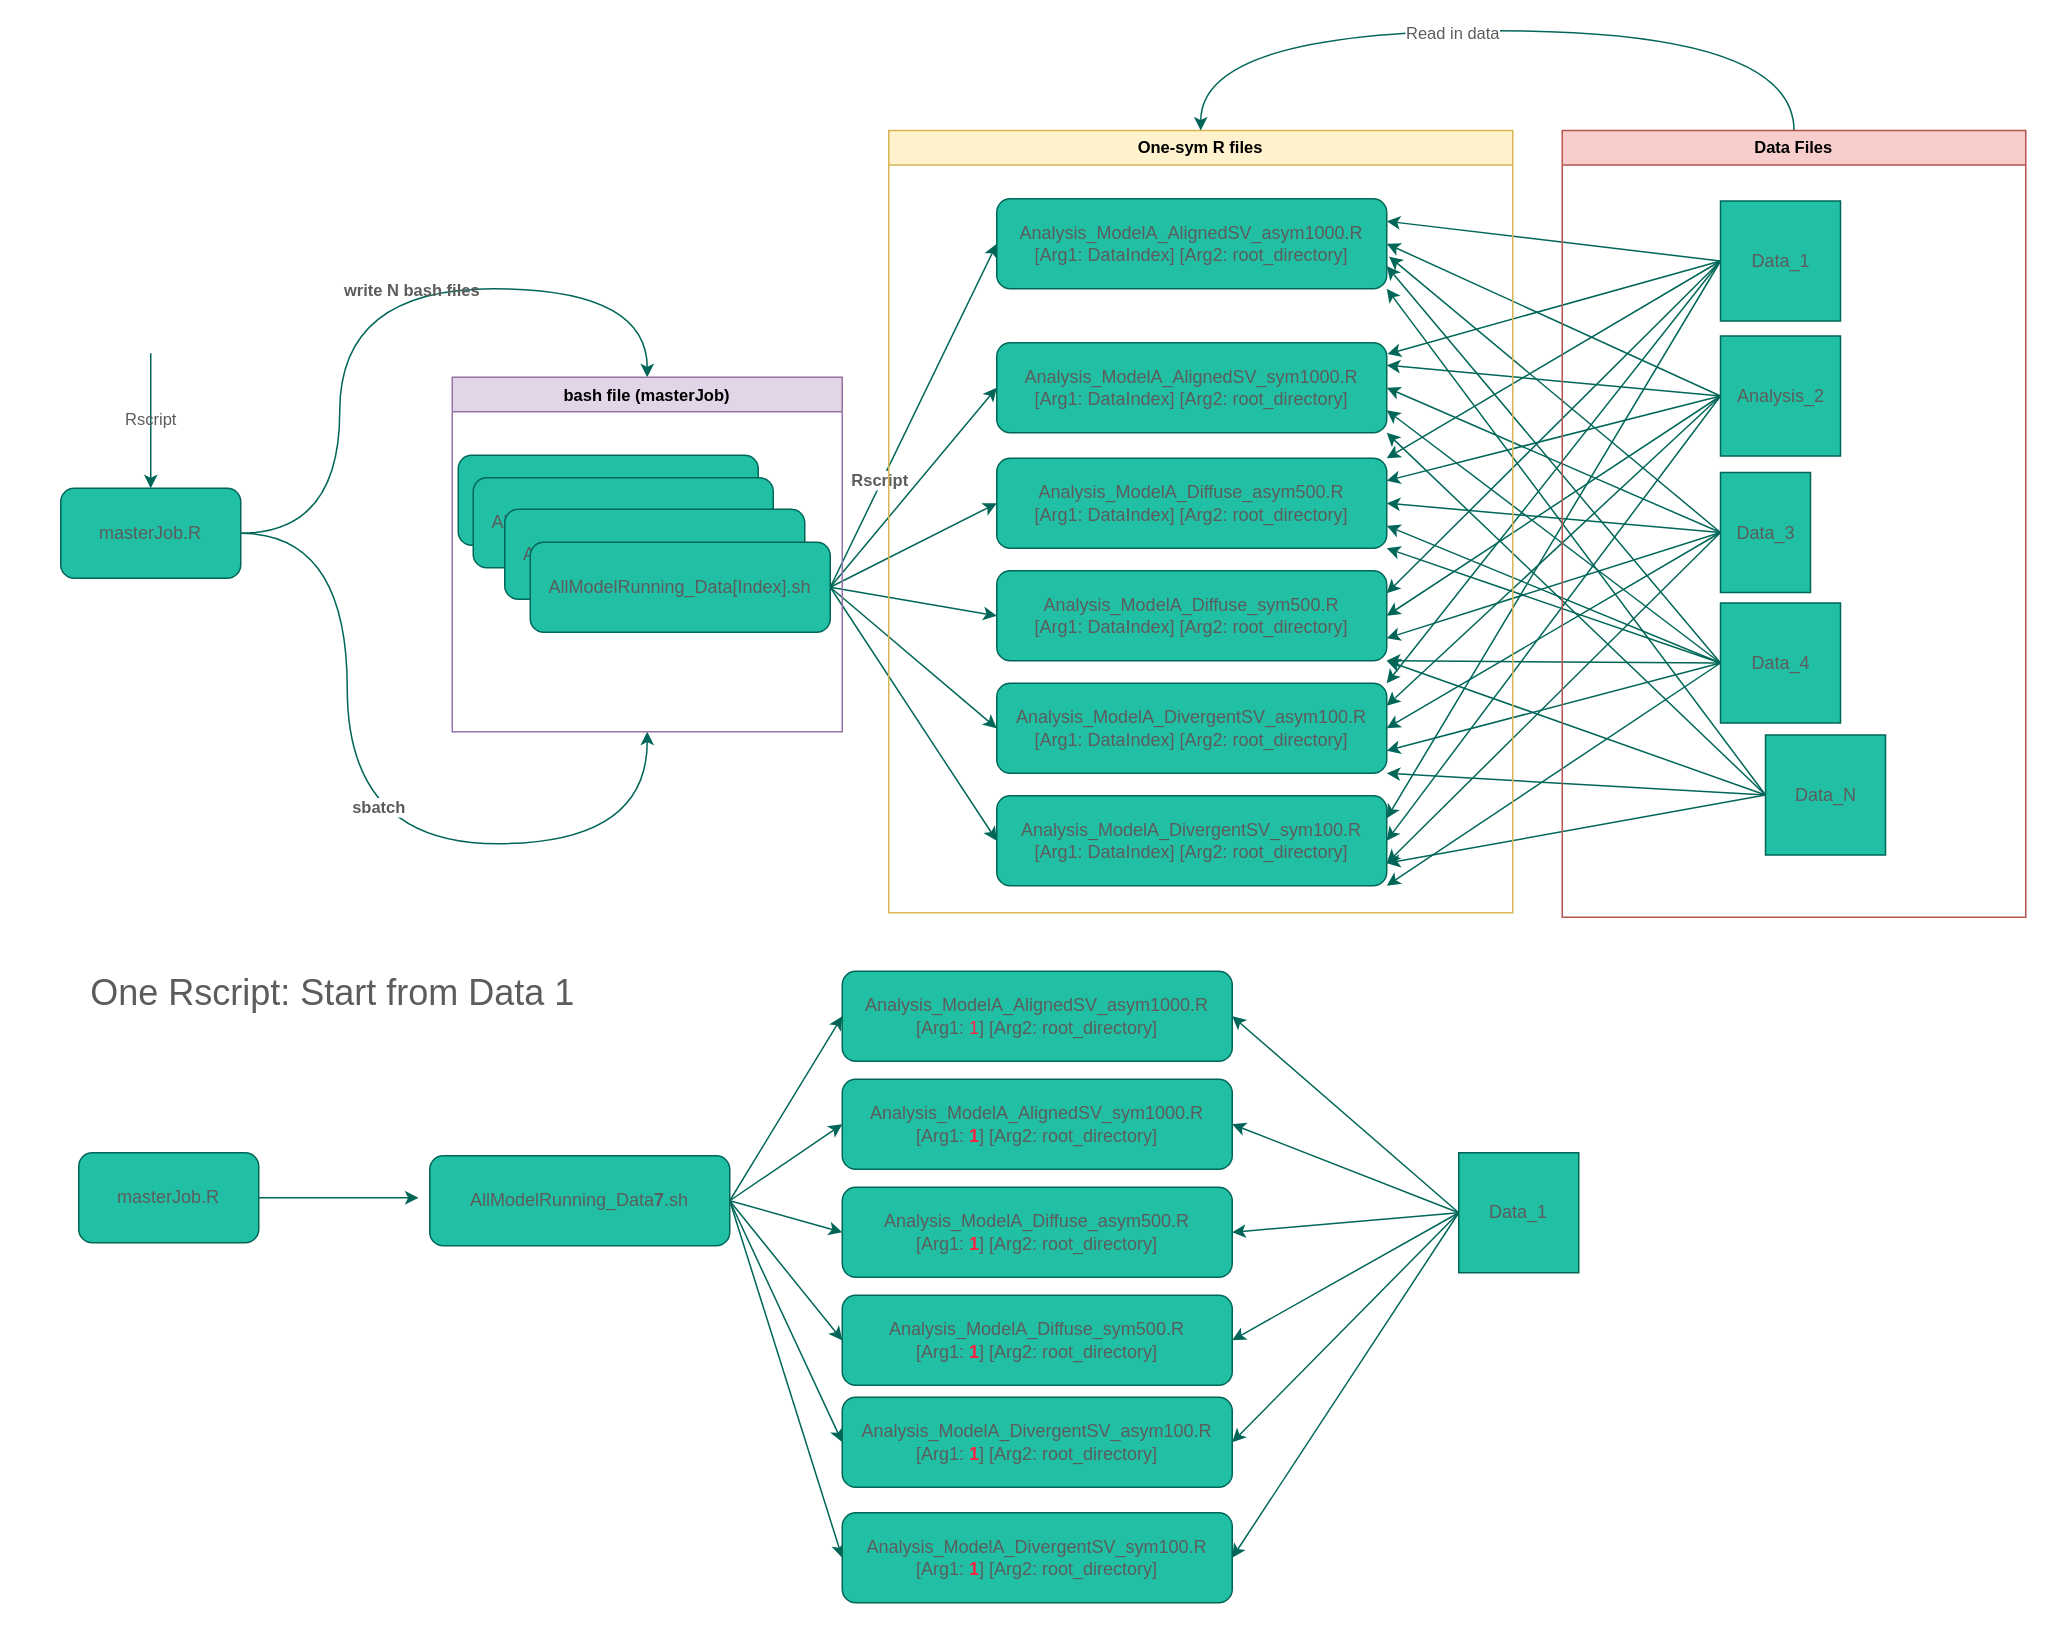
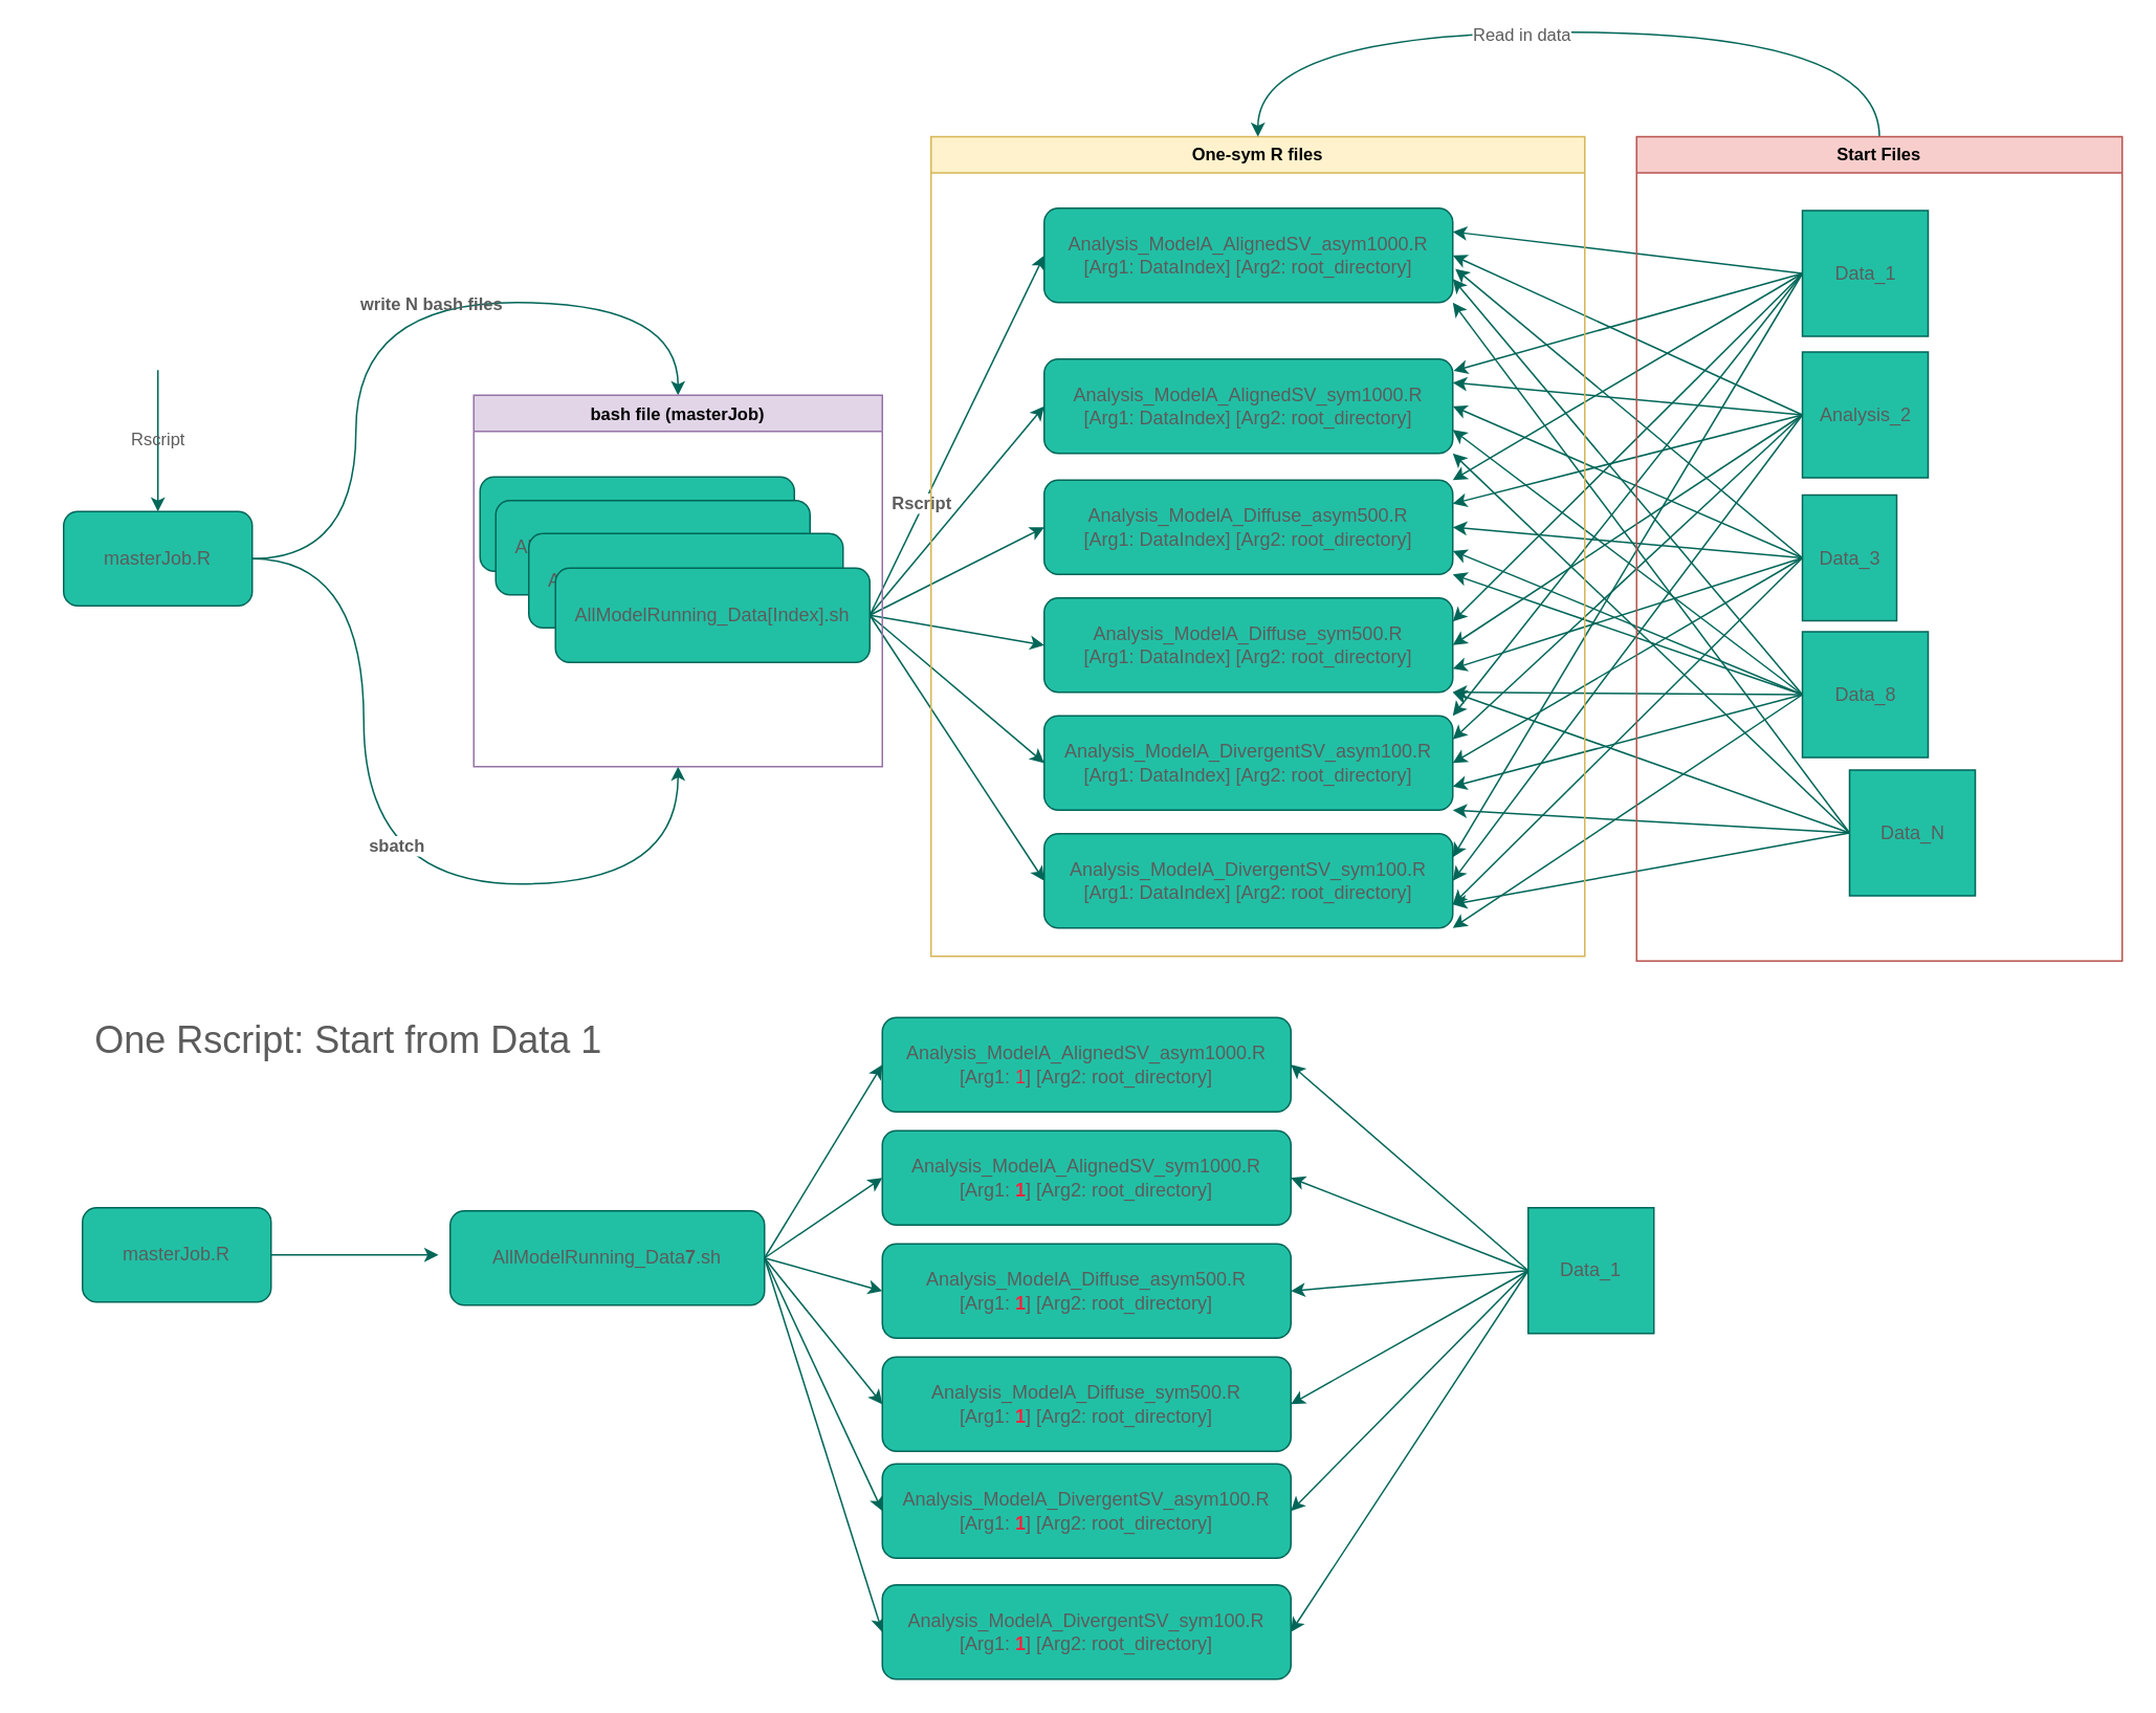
- <mxCell id="78" value="Data Files" style="swimlane;whiteSpace=wrap;html=1;strokeColor=#b85450;fontFamily=Helvetica;fontSize=11;fillColor=#f8cecc;" vertex="1" parent="1"><mxGeometry x="1041" y="86.5" width="309" height="524.5" as="geometry" /></mxCell>
+ <mxCell id="78" value="Start Files" style="swimlane;whiteSpace=wrap;html=1;strokeColor=#b85450;fontFamily=Helvetica;fontSize=11;fillColor=#f8cecc;" vertex="1" parent="1"><mxGeometry x="1041" y="86.5" width="309" height="524.5" as="geometry" /></mxCell>
- <mxCell id="82" value="Data_4" style="whiteSpace=wrap;html=1;aspect=fixed;labelBackgroundColor=none;fillColor=#21C0A5;strokeColor=#006658;fontColor=#5C5C5C;" vertex="1" parent="78"><mxGeometry x="105.5" y="315" width="80" height="80" as="geometry" /></mxCell>
+ <mxCell id="82" value="Data_8" style="whiteSpace=wrap;html=1;aspect=fixed;labelBackgroundColor=none;fillColor=#21C0A5;strokeColor=#006658;fontColor=#5C5C5C;" vertex="1" parent="78"><mxGeometry x="105.5" y="315" width="80" height="80" as="geometry" /></mxCell>
